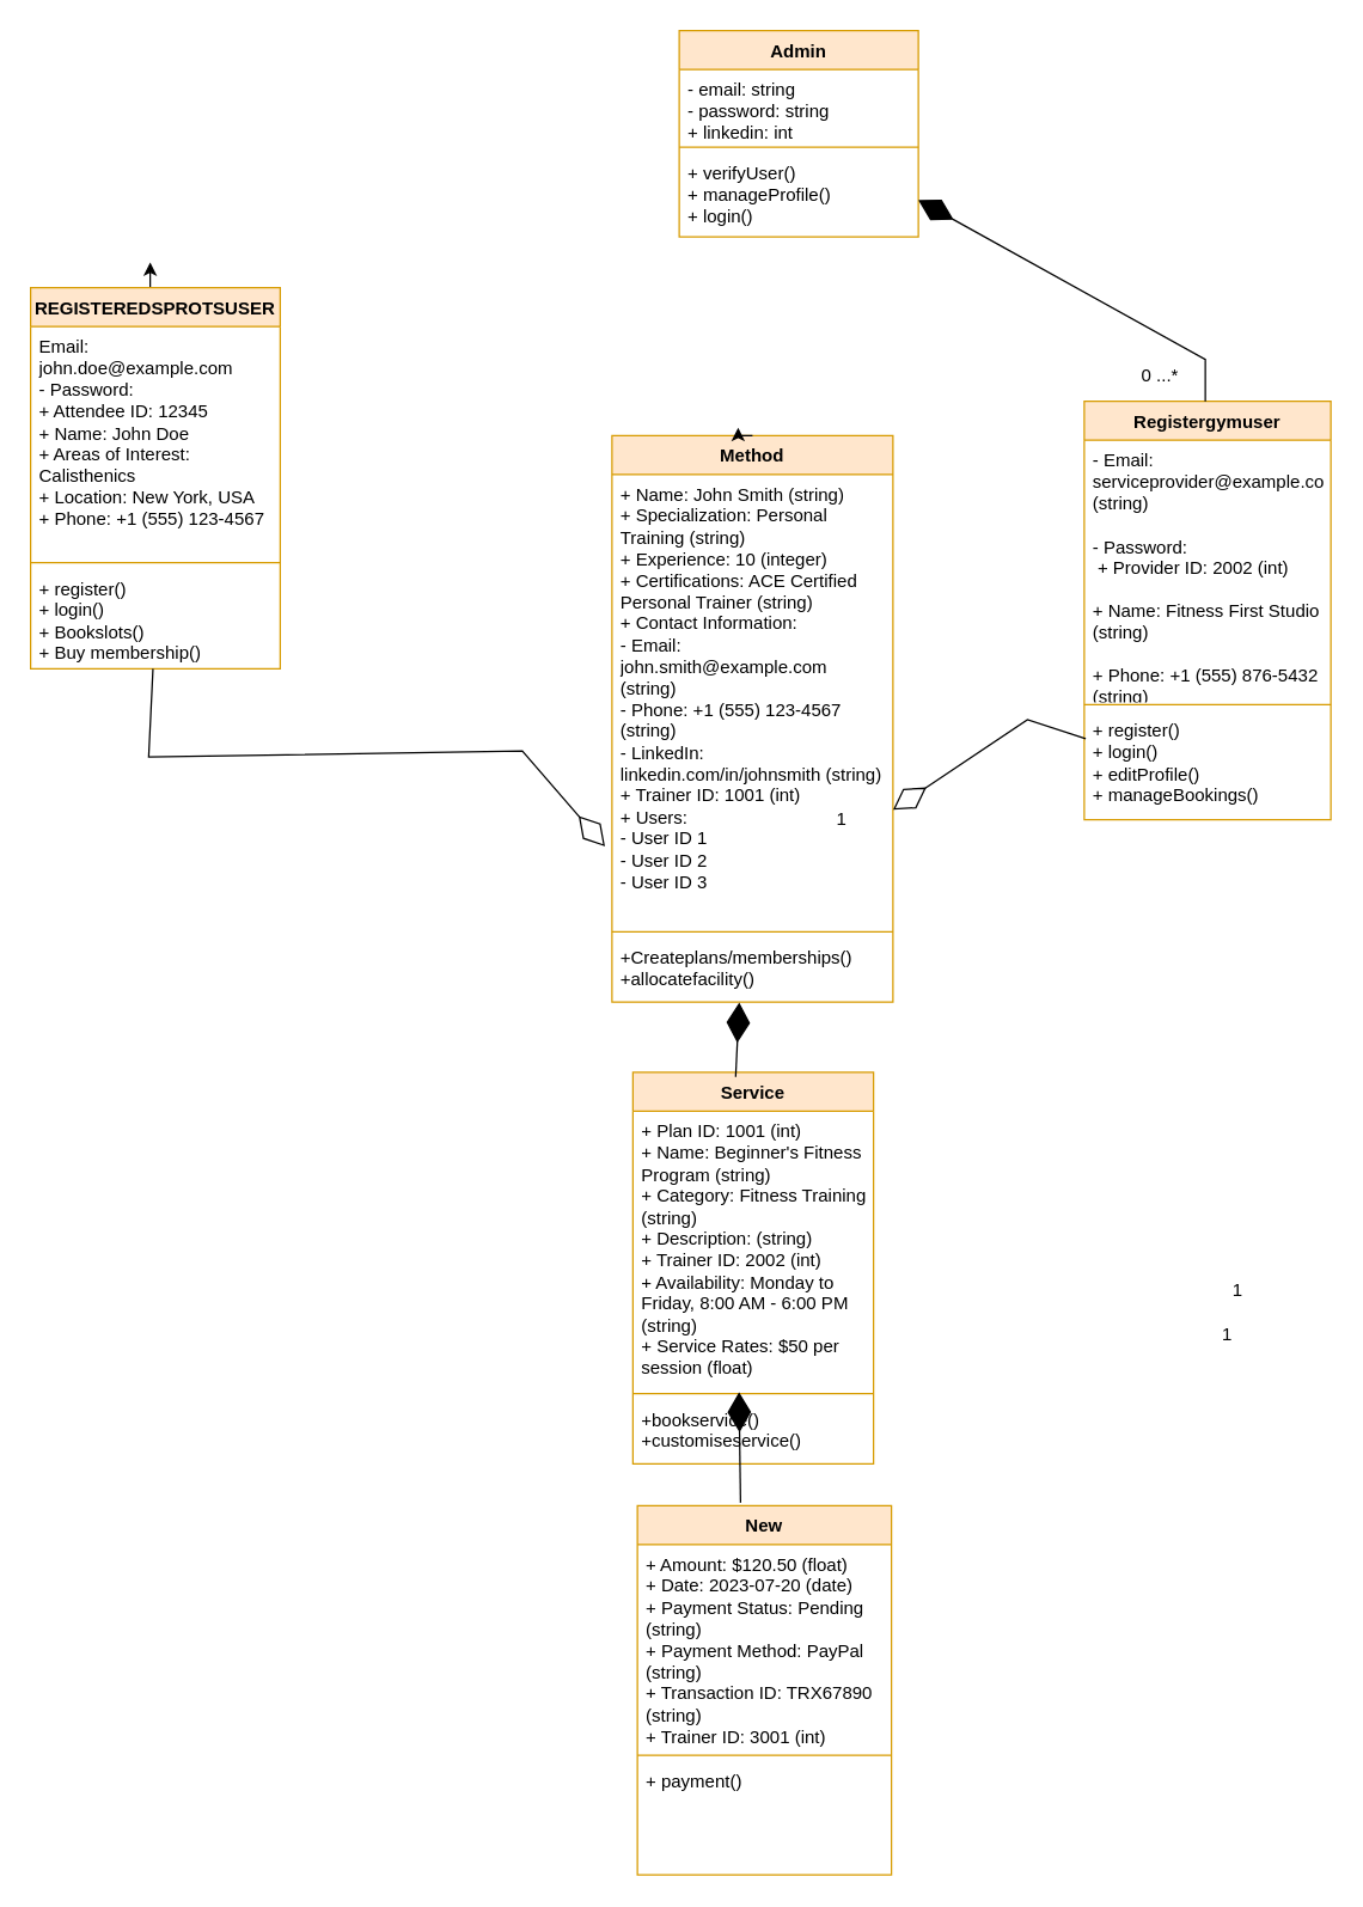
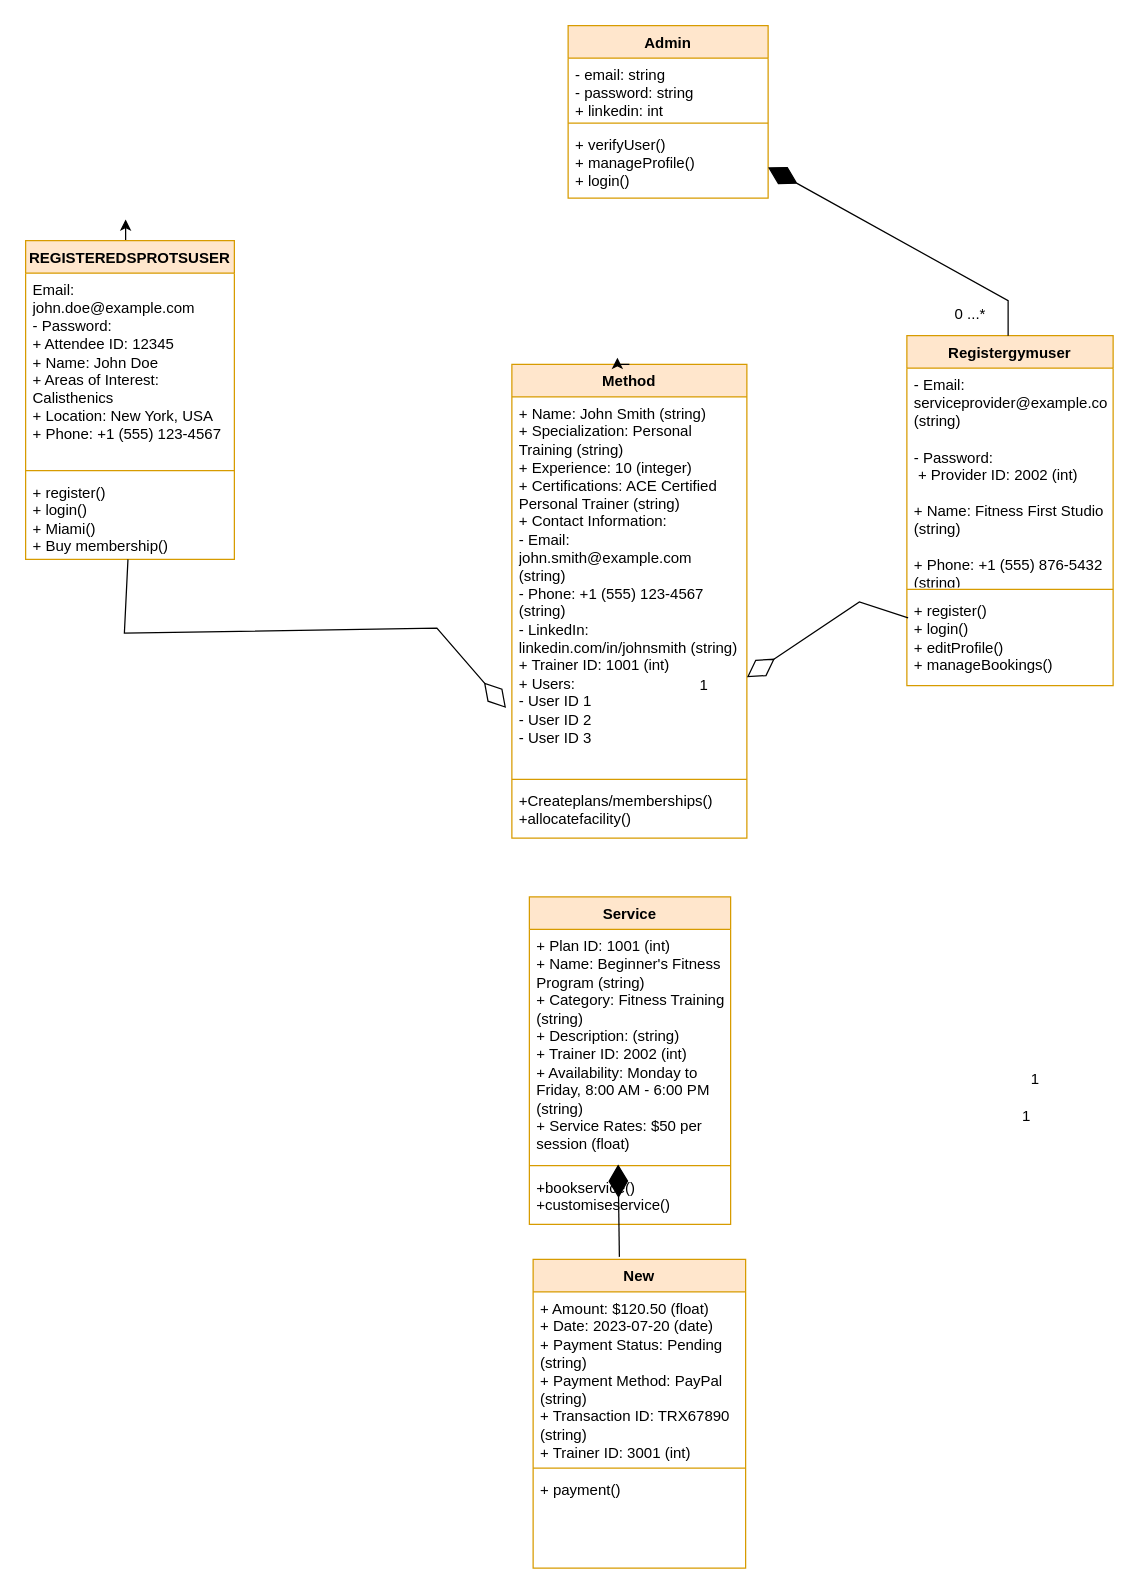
- <mxCell id="23" value="+ register()&lt;br style=&quot;border-color: var(--border-color);&quot;&gt;+ login()&lt;br&gt;+ Bookslots()&lt;br&gt;+ Buy membership()" style="text;strokeColor=none;fillColor=none;align=left;verticalAlign=top;spacingLeft=4;spacingRight=4;overflow=hidden;rotatable=0;points=[[0,0.5],[1,0.5]];portConstraint=eastwest;whiteSpace=wrap;html=1;" parent="20" vertex="1"><mxGeometry y="188" width="167" height="67" as="geometry" /></mxCell>
+ <mxCell id="23" value="+ register()&lt;br style=&quot;border-color: var(--border-color);&quot;&gt;+ login()&lt;br&gt;+ Miami()&lt;br&gt;+ Buy membership()" style="text;strokeColor=none;fillColor=none;align=left;verticalAlign=top;spacingLeft=4;spacingRight=4;overflow=hidden;rotatable=0;points=[[0,0.5],[1,0.5]];portConstraint=eastwest;whiteSpace=wrap;html=1;" parent="20" vertex="1"><mxGeometry y="188" width="167" height="67" as="geometry" /></mxCell>
- <mxCell id="34" value="" style="endArrow=diamondThin;endFill=1;endSize=24;html=1;rounded=0;exitX=0.427;exitY=0.012;exitDx=0;exitDy=0;entryX=0.453;entryY=1.008;entryDx=0;entryDy=0;entryPerimeter=0;exitPerimeter=0;" edge="1" parent="1" source="29" target="28"><mxGeometry width="160" relative="1" as="geometry"><mxPoint x="816" y="278" as="sourcePoint" /><mxPoint x="624" y="143" as="targetPoint" /><Array as="points" /></mxGeometry></mxCell>
